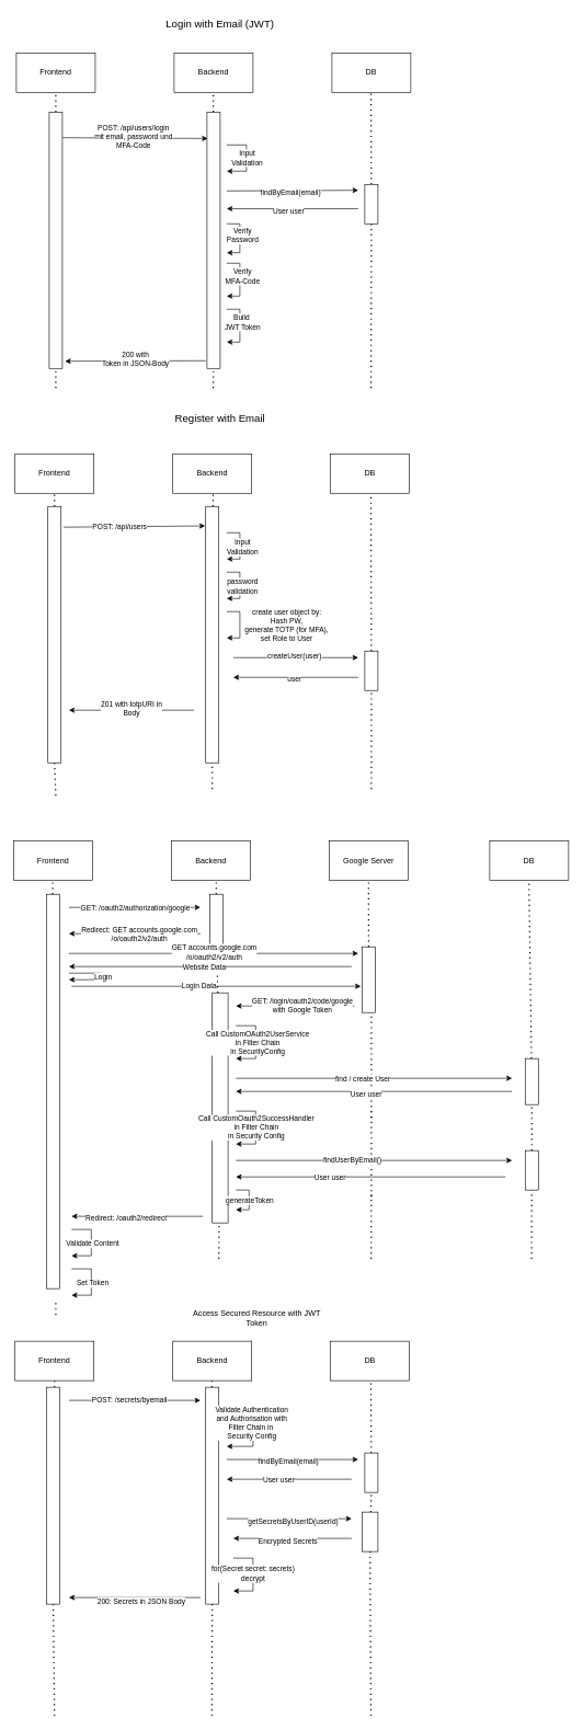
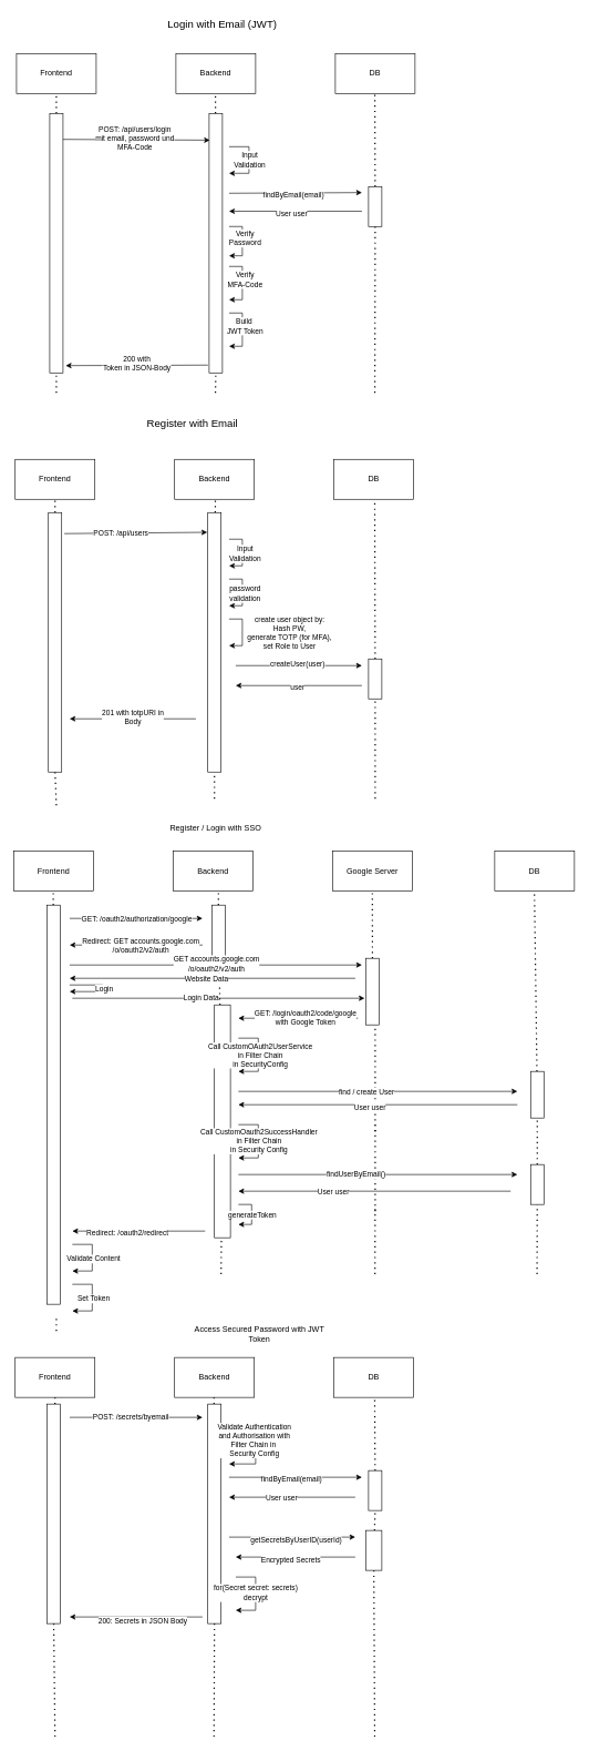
- <mxCell id="31" value="&lt;div&gt;&lt;font style=&quot;font-size: 16px;&quot;&gt;Register with Email&lt;/font&gt;&lt;/div&gt;" style="text;html=1;align=center;verticalAlign=middle;whiteSpace=wrap;rounded=0;" parent="1" vertex="1"><mxGeometry x="224" y="620" width="220" height="30" as="geometry" /></mxCell>
+ <mxCell id="31" value="&lt;div&gt;&lt;font style=&quot;font-size: 16px;&quot;&gt;Register with Email&lt;/font&gt;&lt;/div&gt;" style="text;html=1;align=center;verticalAlign=middle;whiteSpace=wrap;rounded=0;" parent="1" vertex="1"><mxGeometry x="179" y="620" width="220" height="30" as="geometry" /></mxCell>
+ <mxCell id="58" value="&lt;div&gt;Register / Login with SSO&lt;/div&gt;" style="text;html=1;align=center;verticalAlign=middle;whiteSpace=wrap;rounded=0;" parent="1" vertex="1"><mxGeometry x="214" y="1230" width="220" height="30" as="geometry" /></mxCell>
- <mxCell id="111" value="Access Secured Resource with JWT Token" style="text;html=1;align=center;verticalAlign=middle;whiteSpace=wrap;rounded=0;" parent="1" vertex="1"><mxGeometry x="280" y="1990" width="220" height="30" as="geometry" /></mxCell>
+ <mxCell id="111" value="Access Secured Password with JWT Token" style="text;html=1;align=center;verticalAlign=middle;whiteSpace=wrap;rounded=0;" parent="1" vertex="1"><mxGeometry x="280" y="1990" width="220" height="30" as="geometry" /></mxCell>
